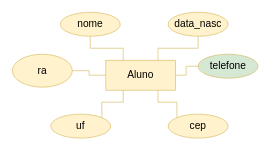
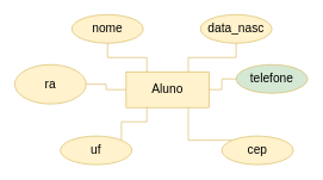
- <mxCell id="14" value="cep" style="ellipse;whiteSpace=wrap;html=1;align=center;fontSize=17;fillColor=#fff2cc;strokeColor=#d6b656;" vertex="1" parent="1"><mxGeometry x="280" y="190" width="100" height="40" as="geometry" /></mxCell>
+ <mxCell id="14" value="cep" style="ellipse;whiteSpace=wrap;html=1;align=center;fontSize=17;fillColor=#fff2cc;strokeColor=#d6b656;" vertex="1" parent="1"><mxGeometry x="310" y="190" width="100" height="40" as="geometry" /></mxCell>
